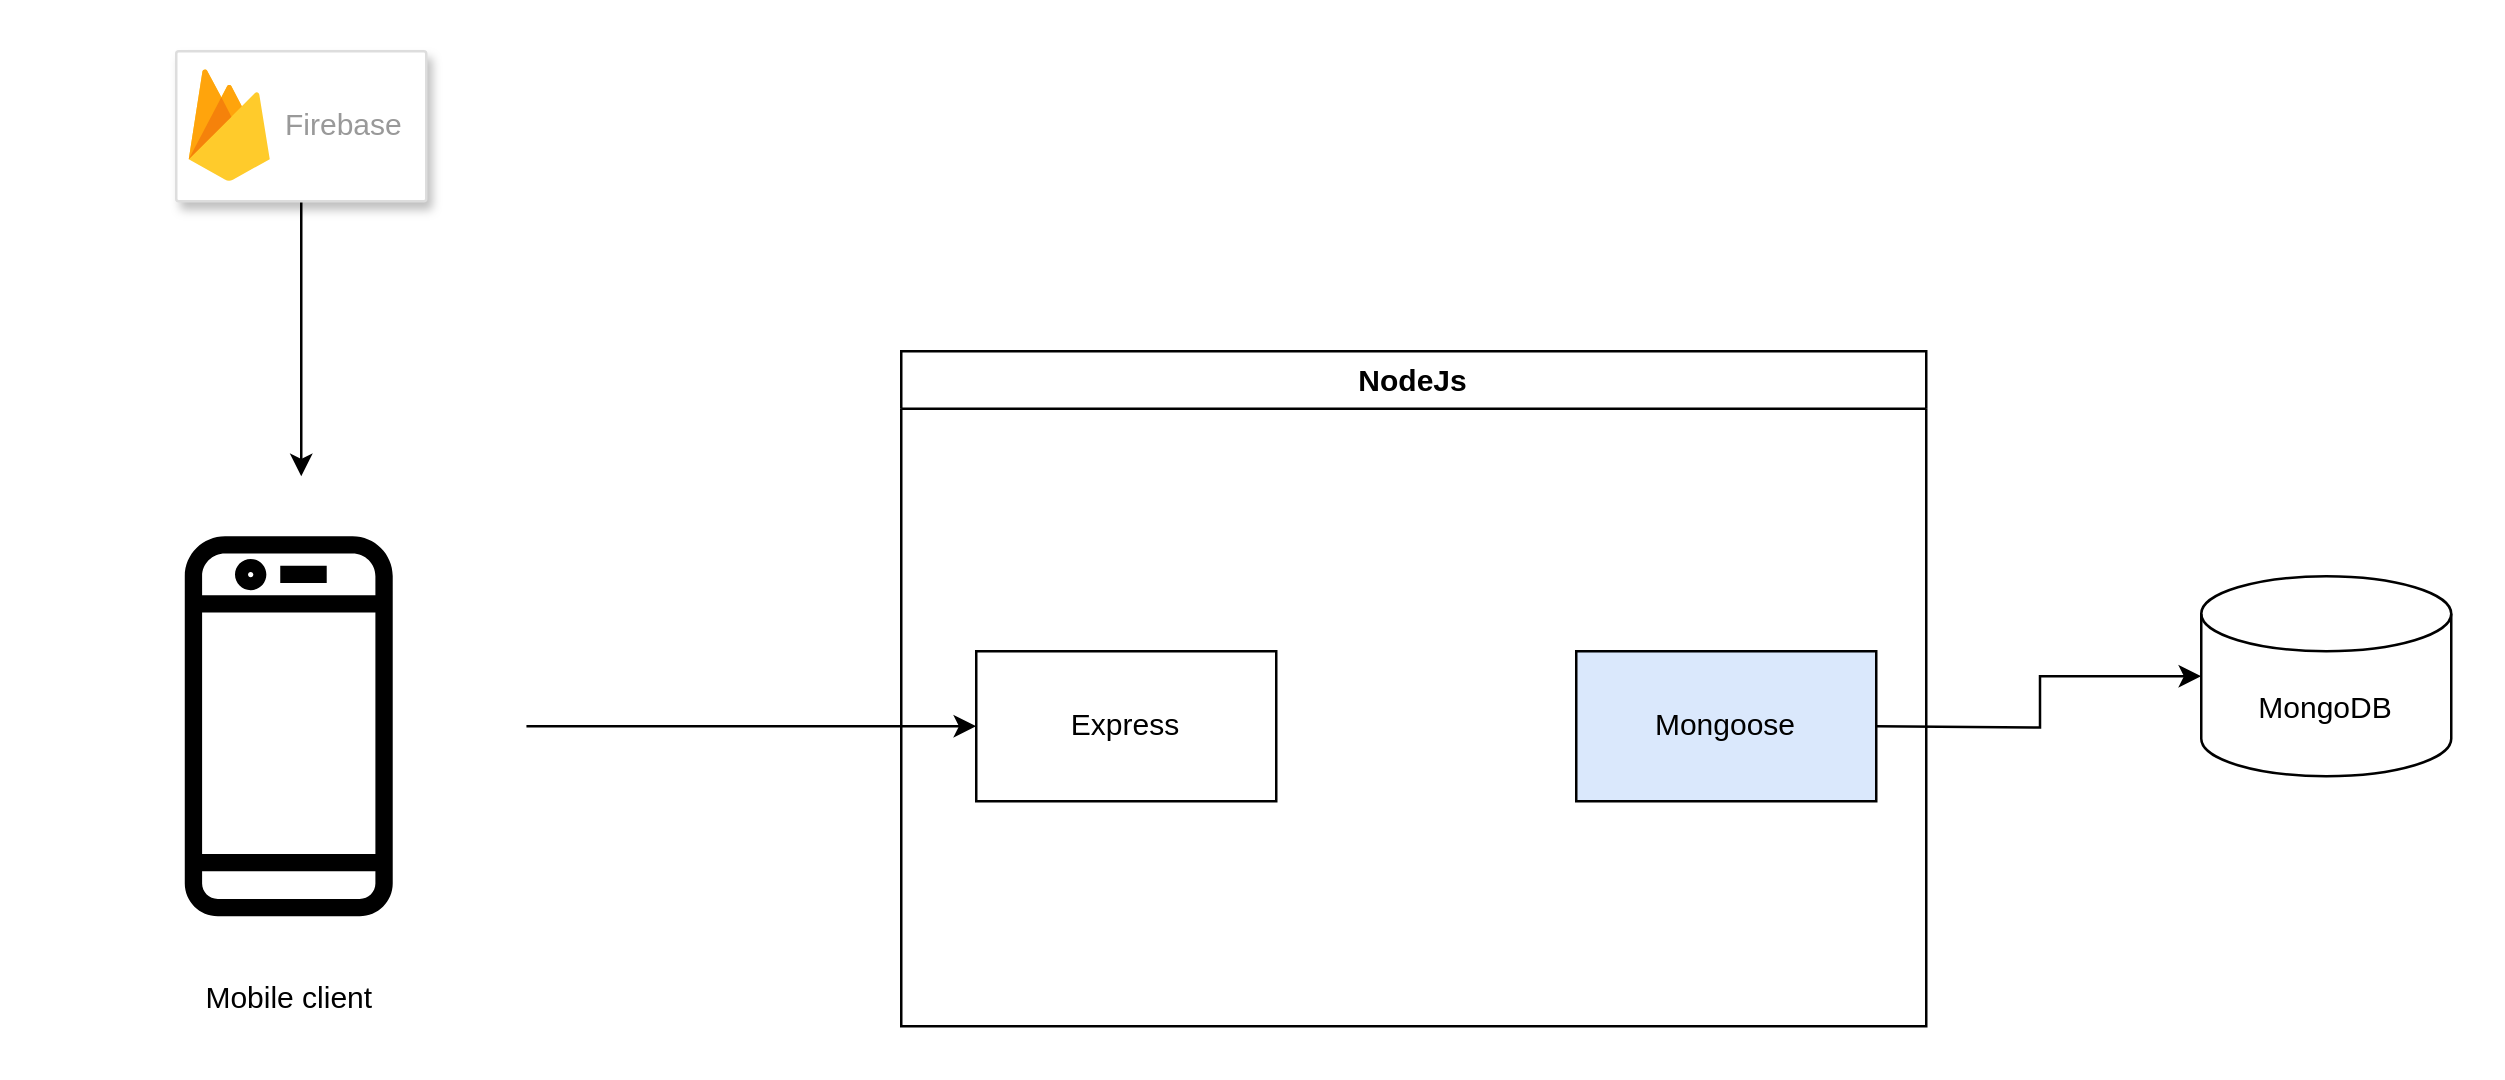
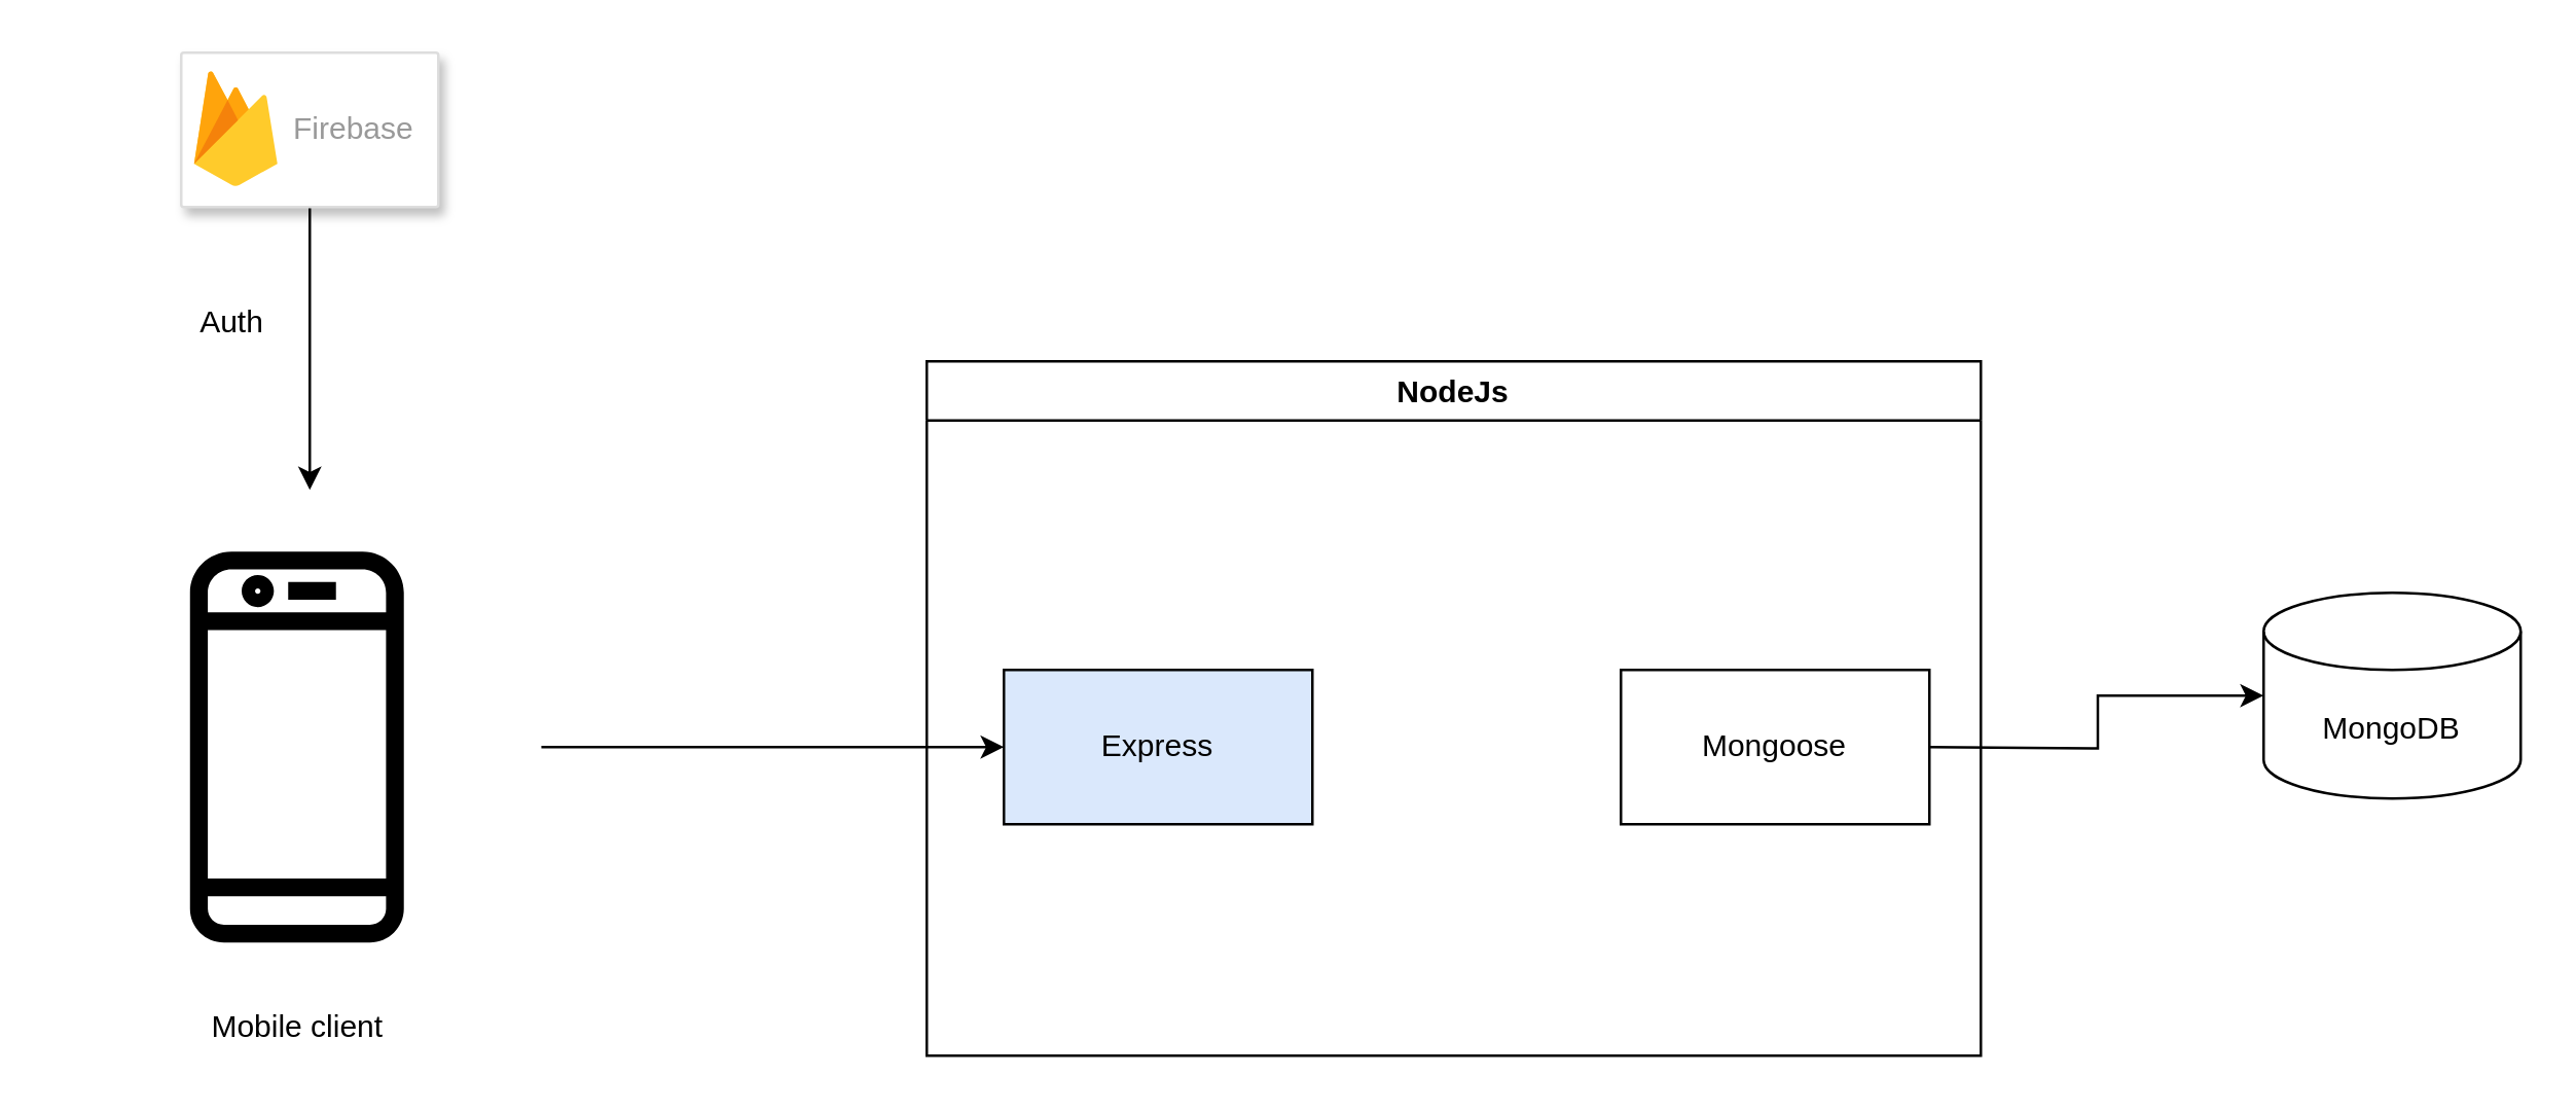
+ <mxCell id="9" value="Auth" style="text;html=1;strokeColor=none;fillColor=none;align=center;verticalAlign=middle;whiteSpace=wrap;rounded=0;" vertex="1" parent="1"><mxGeometry x="60" y="110" width="60" height="30" as="geometry" /></mxCell>
- <mxCell id="10" value="Express" style="rounded=0;whiteSpace=wrap;html=1;" vertex="1" parent="1"><mxGeometry x="390" y="260" width="120" height="60" as="geometry" /></mxCell>
+ <mxCell id="10" value="Express" style="rounded=0;whiteSpace=wrap;html=1;fillColor=#dae8fc;" vertex="1" parent="1"><mxGeometry x="390" y="260" width="120" height="60" as="geometry" /></mxCell>
- <mxCell id="11" value="Mongoose" style="rounded=0;whiteSpace=wrap;html=1;fillColor=#dae8fc;" vertex="1" parent="1"><mxGeometry x="630" y="260" width="120" height="60" as="geometry" /></mxCell>
+ <mxCell id="11" value="Mongoose" style="rounded=0;whiteSpace=wrap;html=1;" vertex="1" parent="1"><mxGeometry x="630" y="260" width="120" height="60" as="geometry" /></mxCell>
